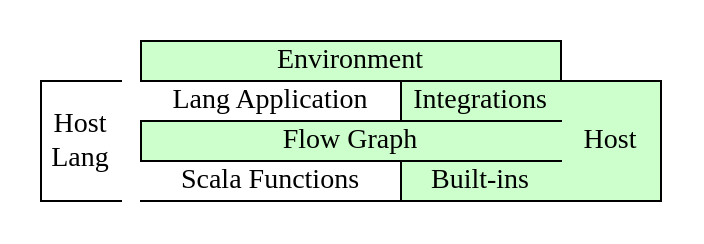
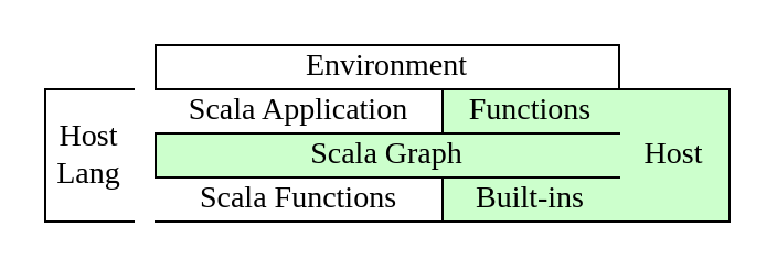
- <mxCell id="6" value="Environment" style="rounded=0;whiteSpace=wrap;html=1;shadow=0;glass=0;sketch=0;strokeColor=#000000;fontFamily=Linux Libertine O;fontSize=14;align=center;labelBackgroundColor=none;fillColor=#ccffcc;" parent="1" vertex="1"><mxGeometry x="70" y="20" width="210" height="20" as="geometry" /></mxCell>
+ <mxCell id="6" value="Environment" style="rounded=0;whiteSpace=wrap;html=1;shadow=0;glass=0;sketch=0;strokeColor=#000000;fontFamily=Linux Libertine O;fontSize=14;align=center;labelBackgroundColor=none;" parent="1" vertex="1"><mxGeometry x="70" y="20" width="210" height="20" as="geometry" /></mxCell>
- <mxCell id="4" value="&lt;span style=&quot;font-size: 14px;&quot;&gt;Lang Application&lt;/span&gt;" style="shape=partialRectangle;whiteSpace=wrap;html=1;bottom=1;right=1;left=1;top=0;routingCenterX=-0.5;rounded=1;glass=0;sketch=0;strokeColor=#000000;fontFamily=Linux Libertine O;fontSize=14;direction=north;shadow=0;" parent="1" vertex="1"><mxGeometry x="70" y="40" width="130" height="20" as="geometry" /></mxCell>
+ <mxCell id="4" value="&lt;span style=&quot;font-size: 14px;&quot;&gt;Scala Application&lt;/span&gt;" style="shape=partialRectangle;whiteSpace=wrap;html=1;bottom=1;right=1;left=1;top=0;routingCenterX=-0.5;rounded=1;glass=0;sketch=0;strokeColor=#000000;fontFamily=Linux Libertine O;fontSize=14;direction=north;shadow=0;" parent="1" vertex="1"><mxGeometry x="70" y="40" width="130" height="20" as="geometry" /></mxCell>
- <mxCell id="8" value="&lt;span style=&quot;font-size: 14px;&quot;&gt;Integrations&lt;/span&gt;" style="shape=partialRectangle;whiteSpace=wrap;html=1;bottom=1;right=0;left=1;top=1;routingCenterX=-0.5;rounded=1;glass=0;sketch=0;strokeColor=#000000;fontFamily=Linux Libertine O;fontSize=14;direction=east;shadow=0;fillColor=#CCFFCC;" parent="1" vertex="1"><mxGeometry x="200" y="40" width="80" height="20" as="geometry" /></mxCell>
+ <mxCell id="8" value="&lt;span style=&quot;font-size: 14px;&quot;&gt;Functions&lt;/span&gt;" style="shape=partialRectangle;whiteSpace=wrap;html=1;bottom=1;right=0;left=1;top=1;routingCenterX=-0.5;rounded=1;glass=0;sketch=0;strokeColor=#000000;fontFamily=Linux Libertine O;fontSize=14;direction=east;shadow=0;fillColor=#CCFFCC;" parent="1" vertex="1"><mxGeometry x="200" y="40" width="80" height="20" as="geometry" /></mxCell>
- <mxCell id="3" value="Flow Graph" style="shape=partialRectangle;whiteSpace=wrap;html=1;bottom=1;right=0;left=1;top=1;routingCenterX=-0.5;rounded=1;glass=0;sketch=0;strokeColor=#000000;fontFamily=Linux Libertine O;fontSize=14;direction=east;shadow=0;fillColor=#CCFFCC;" parent="1" vertex="1"><mxGeometry x="70" y="60" width="210" height="20" as="geometry" /></mxCell>
+ <mxCell id="3" value="Scala Graph" style="shape=partialRectangle;whiteSpace=wrap;html=1;bottom=1;right=0;left=1;top=1;routingCenterX=-0.5;rounded=1;glass=0;sketch=0;strokeColor=#000000;fontFamily=Linux Libertine O;fontSize=14;direction=east;shadow=0;fillColor=#CCFFCC;" parent="1" vertex="1"><mxGeometry x="70" y="60" width="210" height="20" as="geometry" /></mxCell>
